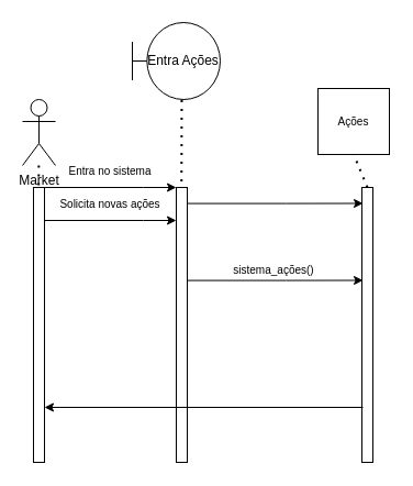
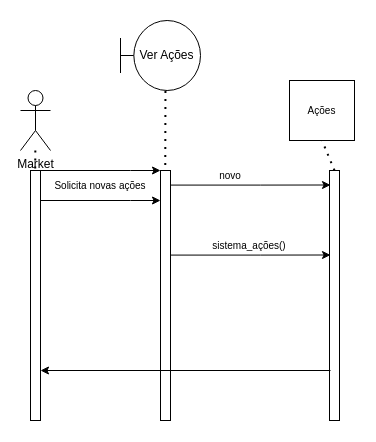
- <mxCell id="8" value="Entra Ações" style="shape=umlBoundary;whiteSpace=wrap;html=1;" parent="1" vertex="1"><mxGeometry x="120" y="20" width="80" height="70" as="geometry" /></mxCell>
+ <mxCell id="8" value="Ver Ações" style="shape=umlBoundary;whiteSpace=wrap;html=1;" parent="1" vertex="1"><mxGeometry x="120" y="20" width="80" height="70" as="geometry" /></mxCell>
- <mxCell id="9" value="&lt;font style=&quot;font-size: 10px;&quot;&gt;Entra no sistema&lt;/font&gt;" style="text;html=1;strokeColor=none;fillColor=none;align=center;verticalAlign=middle;whiteSpace=wrap;rounded=0;" parent="1" vertex="1"><mxGeometry x="60" y="140" width="80" height="30" as="geometry" /></mxCell>
+ <mxCell id="14" value="&lt;font style=&quot;font-size: 10px;&quot;&gt;novo&lt;/font&gt;" style="text;html=1;strokeColor=none;fillColor=none;align=center;verticalAlign=middle;whiteSpace=wrap;rounded=0;" parent="1" vertex="1"><mxGeometry x="190" y="160" width="80" height="30" as="geometry" /></mxCell>
